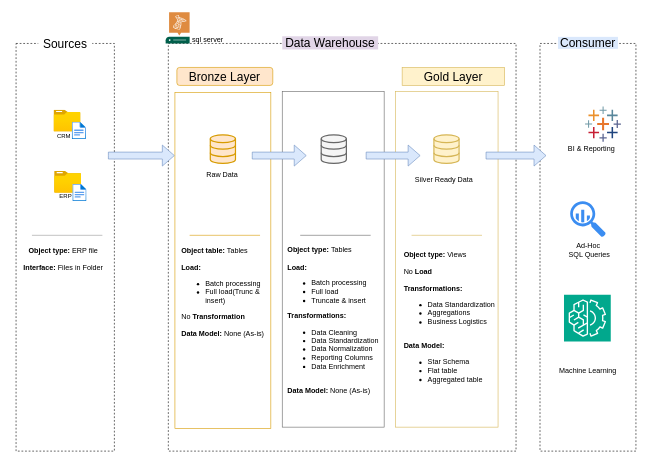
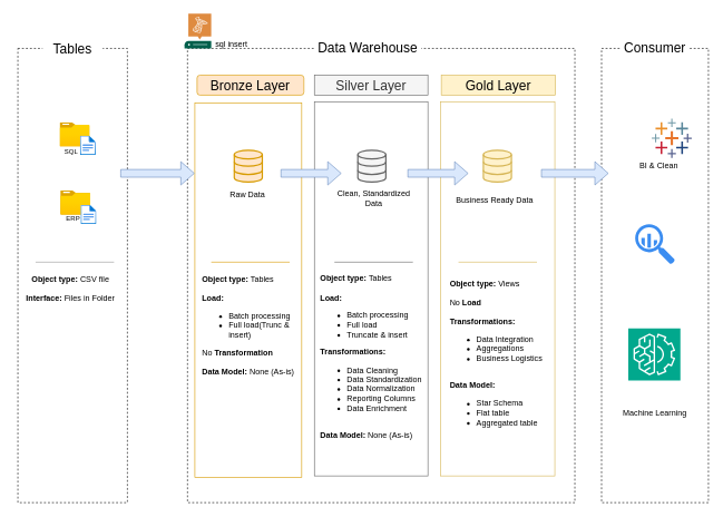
- <mxCell id="46" value="sql server" style="text;html=1;align=center;verticalAlign=middle;whiteSpace=wrap;rounded=0;" parent="1" vertex="1"><mxGeometry x="315.5" y="51" width="60" height="30" as="geometry" /></mxCell>
+ <mxCell id="46" value="sql insert" style="text;html=1;align=center;verticalAlign=middle;whiteSpace=wrap;rounded=0;" parent="1" vertex="1"><mxGeometry x="315.5" y="51" width="60" height="30" as="geometry" /></mxCell>
- <mxCell id="5" value="&lt;font style=&quot;font-size: 20px;&quot;&gt;Data Warehouse&lt;/font&gt;" style="rounded=0;whiteSpace=wrap;html=1;strokeColor=none;fillColor=#e1d5e7;" parent="1" vertex="1"><mxGeometry x="470" y="60" width="160" height="22" as="geometry" /></mxCell>
+ <mxCell id="5" value="&lt;font style=&quot;font-size: 20px;&quot;&gt;Data Warehouse&lt;/font&gt;" style="rounded=0;whiteSpace=wrap;html=1;strokeColor=none;" parent="1" vertex="1"><mxGeometry x="470" y="60" width="160" height="22" as="geometry" /></mxCell>
- <mxCell id="7" value="&lt;font style=&quot;font-size: 20px;&quot;&gt;Consumer&lt;/font&gt;" style="rounded=0;whiteSpace=wrap;html=1;strokeColor=none;fillColor=#dae8fc;" parent="1" vertex="1"><mxGeometry x="930" y="61" width="100" height="20" as="geometry" /></mxCell>
+ <mxCell id="7" value="&lt;font style=&quot;font-size: 20px;&quot;&gt;Consumer&lt;/font&gt;" style="rounded=0;whiteSpace=wrap;html=1;strokeColor=none;" parent="1" vertex="1"><mxGeometry x="930" y="61" width="100" height="20" as="geometry" /></mxCell>
- <mxCell id="3" value="&lt;font style=&quot;font-size: 20px;&quot;&gt;Sources&lt;/font&gt;" style="rounded=0;whiteSpace=wrap;html=1;strokeColor=none;" parent="1" vertex="1"><mxGeometry x="63" y="62" width="90" height="20" as="geometry" /></mxCell>
+ <mxCell id="3" value="&lt;font style=&quot;font-size: 20px;&quot;&gt;Tables&lt;/font&gt;" style="rounded=0;whiteSpace=wrap;html=1;strokeColor=none;" parent="1" vertex="1"><mxGeometry x="63" y="62" width="90" height="20" as="geometry" /></mxCell>
+ <mxCell id="10" value="&lt;font style=&quot;font-size: 20px;&quot;&gt;Silver Layer&lt;/font&gt;" style="rounded=0;whiteSpace=wrap;html=1;strokeColor=#666666;fillColor=#f5f5f5;fontFamily=Helvetica;fontColor=#333333;" parent="1" vertex="1"><mxGeometry x="470" y="112" width="170" height="30" as="geometry" /></mxCell>
- <mxCell id="12" value="&lt;font style=&quot;font-size: 20px;&quot;&gt;Gold Layer&lt;/font&gt;" style="rounded=0;whiteSpace=wrap;html=1;strokeColor=#d6b656;fillColor=#fff2cc;fontFamily=Helvetica;" parent="1" vertex="1"><mxGeometry x="670" y="112" width="171" height="30" as="geometry" /></mxCell>
+ <mxCell id="12" value="&lt;font style=&quot;font-size: 20px;&quot;&gt;Gold Layer&lt;/font&gt;" style="rounded=0;whiteSpace=wrap;html=1;strokeColor=#d6b656;fillColor=#fff2cc;fontFamily=Helvetica;" parent="1" vertex="1"><mxGeometry x="660" y="112" width="171" height="30" as="geometry" /></mxCell>
- <mxCell id="16" value="&lt;font style=&quot;font-size: 10px;&quot;&gt;CRM&lt;/font&gt;" style="text;html=1;align=center;verticalAlign=middle;whiteSpace=wrap;rounded=0;" parent="1" vertex="1"><mxGeometry x="91" y="215.52" width="30" height="20" as="geometry" /></mxCell>
+ <mxCell id="16" value="&lt;font style=&quot;font-size: 10px;&quot;&gt;SQL&lt;/font&gt;" style="text;html=1;align=center;verticalAlign=middle;whiteSpace=wrap;rounded=0;" parent="1" vertex="1"><mxGeometry x="91" y="215.52" width="30" height="20" as="geometry" /></mxCell>
- <mxCell id="40" value="BI &amp;amp; Reporting" style="text;html=1;align=center;verticalAlign=middle;whiteSpace=wrap;rounded=0;" parent="1" vertex="1"><mxGeometry x="941" y="233.06" width="90" height="30" as="geometry" /></mxCell>
+ <mxCell id="40" value="BI &amp;amp; Clean" style="text;html=1;align=center;verticalAlign=middle;whiteSpace=wrap;rounded=0;" parent="1" vertex="1"><mxGeometry x="941" y="233.06" width="90" height="30" as="geometry" /></mxCell>
+ <mxCell id="27" value="Clean, Standardized Data" style="text;html=1;align=center;verticalAlign=middle;whiteSpace=wrap;rounded=0;" parent="1" vertex="1"><mxGeometry x="499" y="281.5" width="120" height="30" as="geometry" /></mxCell>
- <mxCell id="28" value="Silver Ready Data" style="text;html=1;align=center;verticalAlign=middle;whiteSpace=wrap;rounded=0;" parent="1" vertex="1"><mxGeometry x="680" y="285" width="120" height="30" as="geometry" /></mxCell>
+ <mxCell id="28" value="Business Ready Data" style="text;html=1;align=center;verticalAlign=middle;whiteSpace=wrap;rounded=0;" parent="1" vertex="1"><mxGeometry x="680" y="285" width="120" height="30" as="geometry" /></mxCell>
- <mxCell id="42" value="Ad-Hoc&amp;nbsp;&lt;div&gt;SQL Queries&lt;/div&gt;" style="text;html=1;align=center;verticalAlign=middle;whiteSpace=wrap;rounded=0;" parent="1" vertex="1"><mxGeometry x="945" y="402" width="75" height="30" as="geometry" /></mxCell>
- <mxCell id="19" value="&lt;b&gt;Object type: &lt;/b&gt;ERP file&lt;div&gt;&lt;br&gt;&lt;div&gt;&lt;b&gt;Interface:&lt;/b&gt; Files in Folder&lt;/div&gt;&lt;/div&gt;" style="text;html=1;align=center;verticalAlign=middle;whiteSpace=wrap;rounded=0;" parent="1" vertex="1"><mxGeometry x="20" y="417" width="170" height="30" as="geometry" /></mxCell>
+ <mxCell id="19" value="&lt;b&gt;Object type: &lt;/b&gt;CSV file&lt;div&gt;&lt;br&gt;&lt;div&gt;&lt;b&gt;Interface:&lt;/b&gt; Files in Folder&lt;/div&gt;&lt;/div&gt;" style="text;html=1;align=center;verticalAlign=middle;whiteSpace=wrap;rounded=0;" parent="1" vertex="1"><mxGeometry x="20" y="417" width="170" height="30" as="geometry" /></mxCell>
- <mxCell id="32" value="&lt;b&gt;Object table: &lt;/b&gt;Tables&lt;div&gt;&lt;br&gt;&lt;div style=&quot;&quot;&gt;&lt;b&gt;Load:&lt;/b&gt;&lt;/div&gt;&lt;/div&gt;&lt;div style=&quot;&quot;&gt;&lt;ul&gt;&lt;li&gt;Batch processing&lt;/li&gt;&lt;li&gt;Full load(Trunc &amp;amp; insert)&lt;/li&gt;&lt;/ul&gt;&lt;div&gt;No&lt;b&gt; Transformation&lt;/b&gt;&lt;/div&gt;&lt;div&gt;&lt;b&gt;&lt;br&gt;&lt;/b&gt;&lt;/div&gt;&lt;div&gt;&lt;b&gt;Data Model: &lt;/b&gt;None (As-is)&lt;/div&gt;&lt;/div&gt;" style="text;html=1;align=left;verticalAlign=middle;whiteSpace=wrap;rounded=0;" parent="1" vertex="1"><mxGeometry x="300" y="410" width="160" height="154" as="geometry" /></mxCell>
+ <mxCell id="32" value="&lt;b&gt;Object type: &lt;/b&gt;Tables&lt;div&gt;&lt;br&gt;&lt;div style=&quot;&quot;&gt;&lt;b&gt;Load:&lt;/b&gt;&lt;/div&gt;&lt;/div&gt;&lt;div style=&quot;&quot;&gt;&lt;ul&gt;&lt;li&gt;Batch processing&lt;/li&gt;&lt;li&gt;Full load(Trunc &amp;amp; insert)&lt;/li&gt;&lt;/ul&gt;&lt;div&gt;No&lt;b&gt; Transformation&lt;/b&gt;&lt;/div&gt;&lt;div&gt;&lt;b&gt;&lt;br&gt;&lt;/b&gt;&lt;/div&gt;&lt;div&gt;&lt;b&gt;Data Model: &lt;/b&gt;None (As-is)&lt;/div&gt;&lt;/div&gt;" style="text;html=1;align=left;verticalAlign=middle;whiteSpace=wrap;rounded=0;" parent="1" vertex="1"><mxGeometry x="300" y="410" width="160" height="154" as="geometry" /></mxCell>
- <mxCell id="37" value="&lt;b&gt;Object type: &lt;/b&gt;Views&lt;div&gt;&lt;br&gt;&lt;div style=&quot;&quot;&gt;No&lt;b&gt; Load&lt;/b&gt;&lt;/div&gt;&lt;/div&gt;&lt;div style=&quot;&quot;&gt;&lt;br&gt;&lt;/div&gt;&lt;div style=&quot;&quot;&gt;&lt;div&gt;&lt;b&gt;Transformations:&lt;/b&gt;&lt;/div&gt;&lt;div&gt;&lt;ul&gt;&lt;li&gt;Data Standardization&lt;/li&gt;&lt;li&gt;Aggregations&lt;/li&gt;&lt;li&gt;Business Logistics&lt;/li&gt;&lt;/ul&gt;&lt;/div&gt;&lt;div&gt;&lt;b&gt;&lt;br&gt;&lt;/b&gt;&lt;/div&gt;&lt;div&gt;&lt;b&gt;Data Model:&lt;/b&gt;&lt;/div&gt;&lt;div&gt;&lt;ul&gt;&lt;li&gt;Star Schema&lt;/li&gt;&lt;li&gt;Flat table&lt;/li&gt;&lt;li&gt;Aggregated table&lt;/li&gt;&lt;/ul&gt;&lt;/div&gt;&lt;/div&gt;" style="text;html=1;align=left;verticalAlign=middle;whiteSpace=wrap;rounded=0;" parent="1" vertex="1"><mxGeometry x="671" y="457" width="160" height="154" as="geometry" /></mxCell>
+ <mxCell id="37" value="&lt;b&gt;Object type: &lt;/b&gt;Views&lt;div&gt;&lt;br&gt;&lt;div style=&quot;&quot;&gt;No&lt;b&gt; Load&lt;/b&gt;&lt;/div&gt;&lt;/div&gt;&lt;div style=&quot;&quot;&gt;&lt;br&gt;&lt;/div&gt;&lt;div style=&quot;&quot;&gt;&lt;div&gt;&lt;b&gt;Transformations:&lt;/b&gt;&lt;/div&gt;&lt;div&gt;&lt;ul&gt;&lt;li&gt;Data Integration&lt;/li&gt;&lt;li&gt;Aggregations&lt;/li&gt;&lt;li&gt;Business Logistics&lt;/li&gt;&lt;/ul&gt;&lt;/div&gt;&lt;div&gt;&lt;b&gt;&lt;br&gt;&lt;/b&gt;&lt;/div&gt;&lt;div&gt;&lt;b&gt;Data Model:&lt;/b&gt;&lt;/div&gt;&lt;div&gt;&lt;ul&gt;&lt;li&gt;Star Schema&lt;/li&gt;&lt;li&gt;Flat table&lt;/li&gt;&lt;li&gt;Aggregated table&lt;/li&gt;&lt;/ul&gt;&lt;/div&gt;&lt;/div&gt;" style="text;html=1;align=left;verticalAlign=middle;whiteSpace=wrap;rounded=0;" parent="1" vertex="1"><mxGeometry x="671" y="457" width="160" height="154" as="geometry" /></mxCell>
